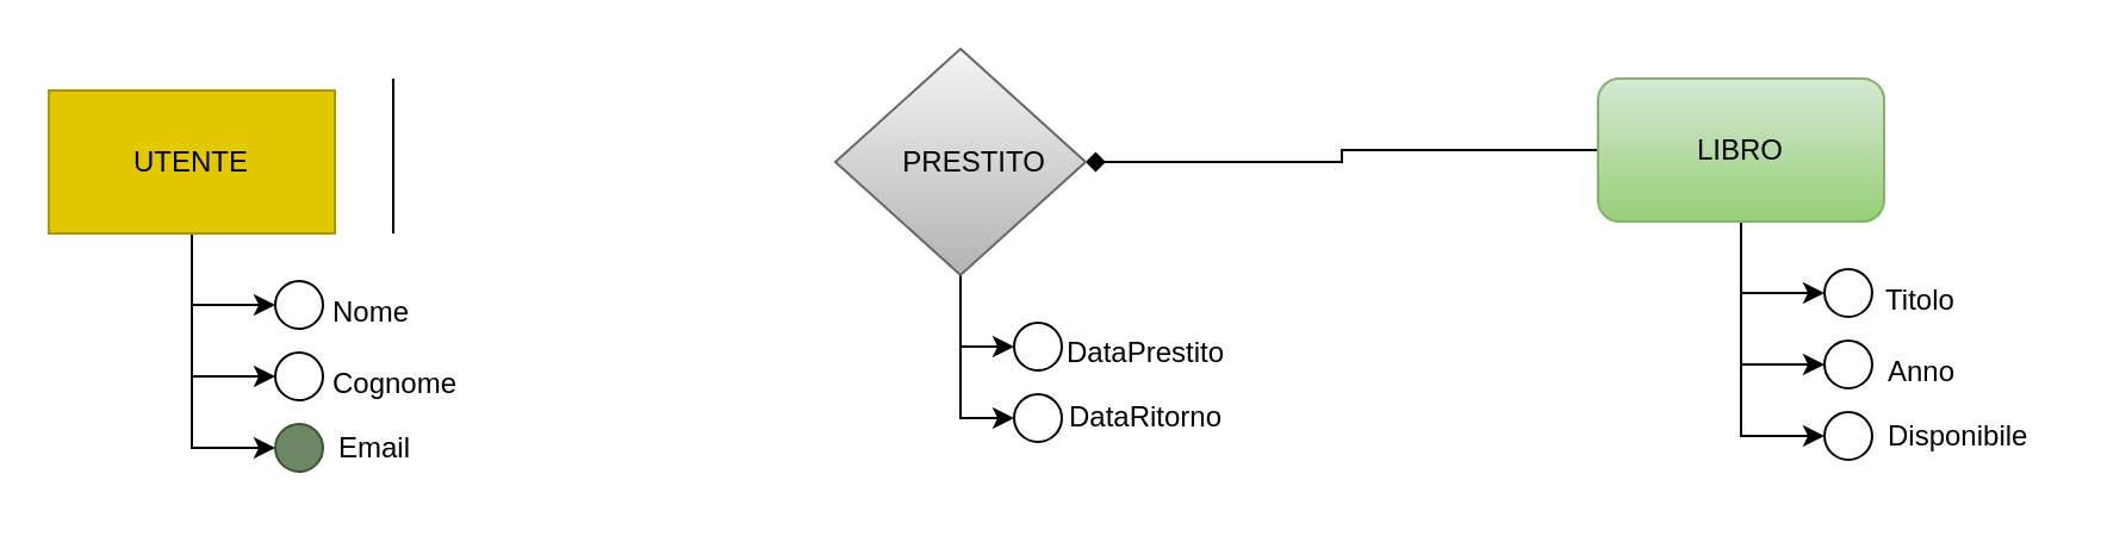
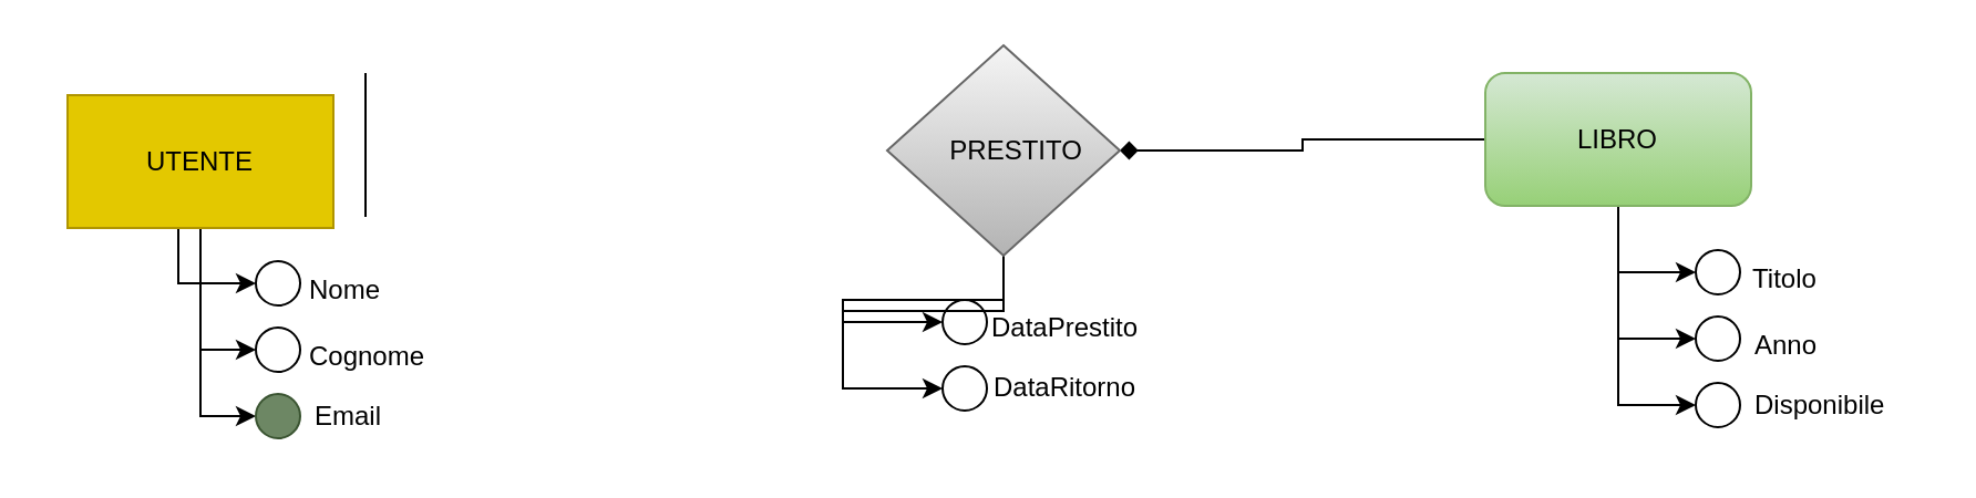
- <mxCell id="5" value="UTENTE" style="rounded=0;whiteSpace=wrap;html=1;fillColor=#e3c800;fontColor=#000000;strokeColor=#B09500;" vertex="1" parent="1"><mxGeometry x="20" y="37.5" width="120" height="60" as="geometry" /></mxCell>
+ <mxCell id="5" value="UTENTE" style="rounded=0;whiteSpace=wrap;html=1;fillColor=#e3c800;fontColor=#000000;strokeColor=#B09500;" vertex="1" parent="1"><mxGeometry x="30" y="42.5" width="120" height="60" as="geometry" /></mxCell>
- <mxCell id="28" value="&lt;span style=&quot;white-space: pre;&quot;&gt;&#09;&lt;/span&gt;PRESTITO" style="rhombus;whiteSpace=wrap;html=1;align=left;fillColor=#f5f5f5;gradientColor=#b3b3b3;strokeColor=#666666;" vertex="1" parent="1"><mxGeometry x="350" y="20" width="105" height="95" as="geometry" /></mxCell>
+ <mxCell id="28" value="&lt;span style=&quot;white-space: pre;&quot;&gt;&#09;&lt;/span&gt;PRESTITO" style="rhombus;whiteSpace=wrap;html=1;align=left;fillColor=#f5f5f5;gradientColor=#b3b3b3;strokeColor=#666666;" vertex="1" parent="1"><mxGeometry x="400" y="20" width="105" height="95" as="geometry" /></mxCell>
